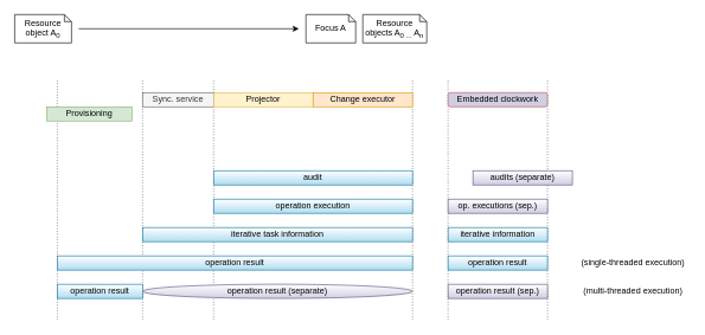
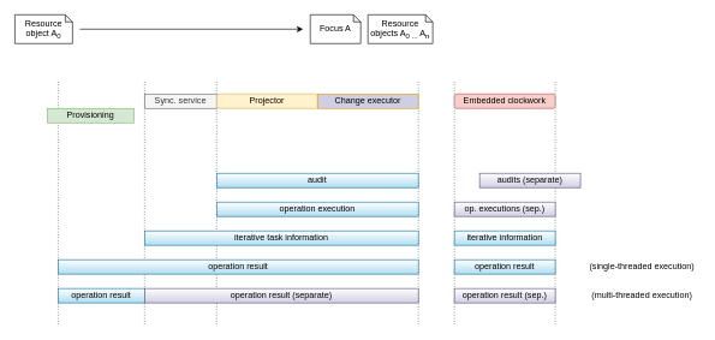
- <mxCell id="10" value="Projector" style="rounded=0;whiteSpace=wrap;html=1;fillColor=#fff2cc;strokeColor=#d6b656;" parent="1" vertex="1"><mxGeometry x="300" y="130" width="140" height="20" as="geometry" /></mxCell>
+ <mxCell id="10" value="Projector" style="whiteSpace=wrap;html=1;fillColor=#fff2cc;strokeColor=#d6b656;rounded=1;" parent="1" vertex="1"><mxGeometry x="300" y="130" width="140" height="20" as="geometry" /></mxCell>
- <mxCell id="11" value="Change executor" style="rounded=0;whiteSpace=wrap;html=1;fillColor=#ffe6cc;strokeColor=#d79b00;" parent="1" vertex="1"><mxGeometry x="440" y="130" width="140" height="20" as="geometry" /></mxCell>
+ <mxCell id="11" value="Change executor" style="rounded=0;whiteSpace=wrap;html=1;fillColor=#d0cee2;strokeColor=#d79b00;" parent="1" vertex="1"><mxGeometry x="440" y="130" width="140" height="20" as="geometry" /></mxCell>
- <mxCell id="12" value="Embedded clockwork" style="rounded=1;whiteSpace=wrap;html=1;fillColor=#d0cee2;strokeColor=#b85450;" parent="1" vertex="1"><mxGeometry x="630" y="130" width="140" height="20" as="geometry" /></mxCell>
+ <mxCell id="12" value="Embedded clockwork" style="rounded=1;whiteSpace=wrap;html=1;fillColor=#f8cecc;strokeColor=#b85450;" parent="1" vertex="1"><mxGeometry x="630" y="130" width="140" height="20" as="geometry" /></mxCell>
- <mxCell id="28" value="operation result (separate)" style="ellipse;whiteSpace=wrap;html=1;fillColor=#d0cee2;strokeColor=#56517e;gradientColor=#ffffff;gradientDirection=north;" parent="1" vertex="1"><mxGeometry x="200" y="400" width="380" height="20" as="geometry" /></mxCell>
+ <mxCell id="28" value="operation result (separate)" style="rounded=0;whiteSpace=wrap;html=1;fillColor=#d0cee2;strokeColor=#56517e;gradientColor=#ffffff;gradientDirection=north;" parent="1" vertex="1"><mxGeometry x="200" y="400" width="380" height="20" as="geometry" /></mxCell>
